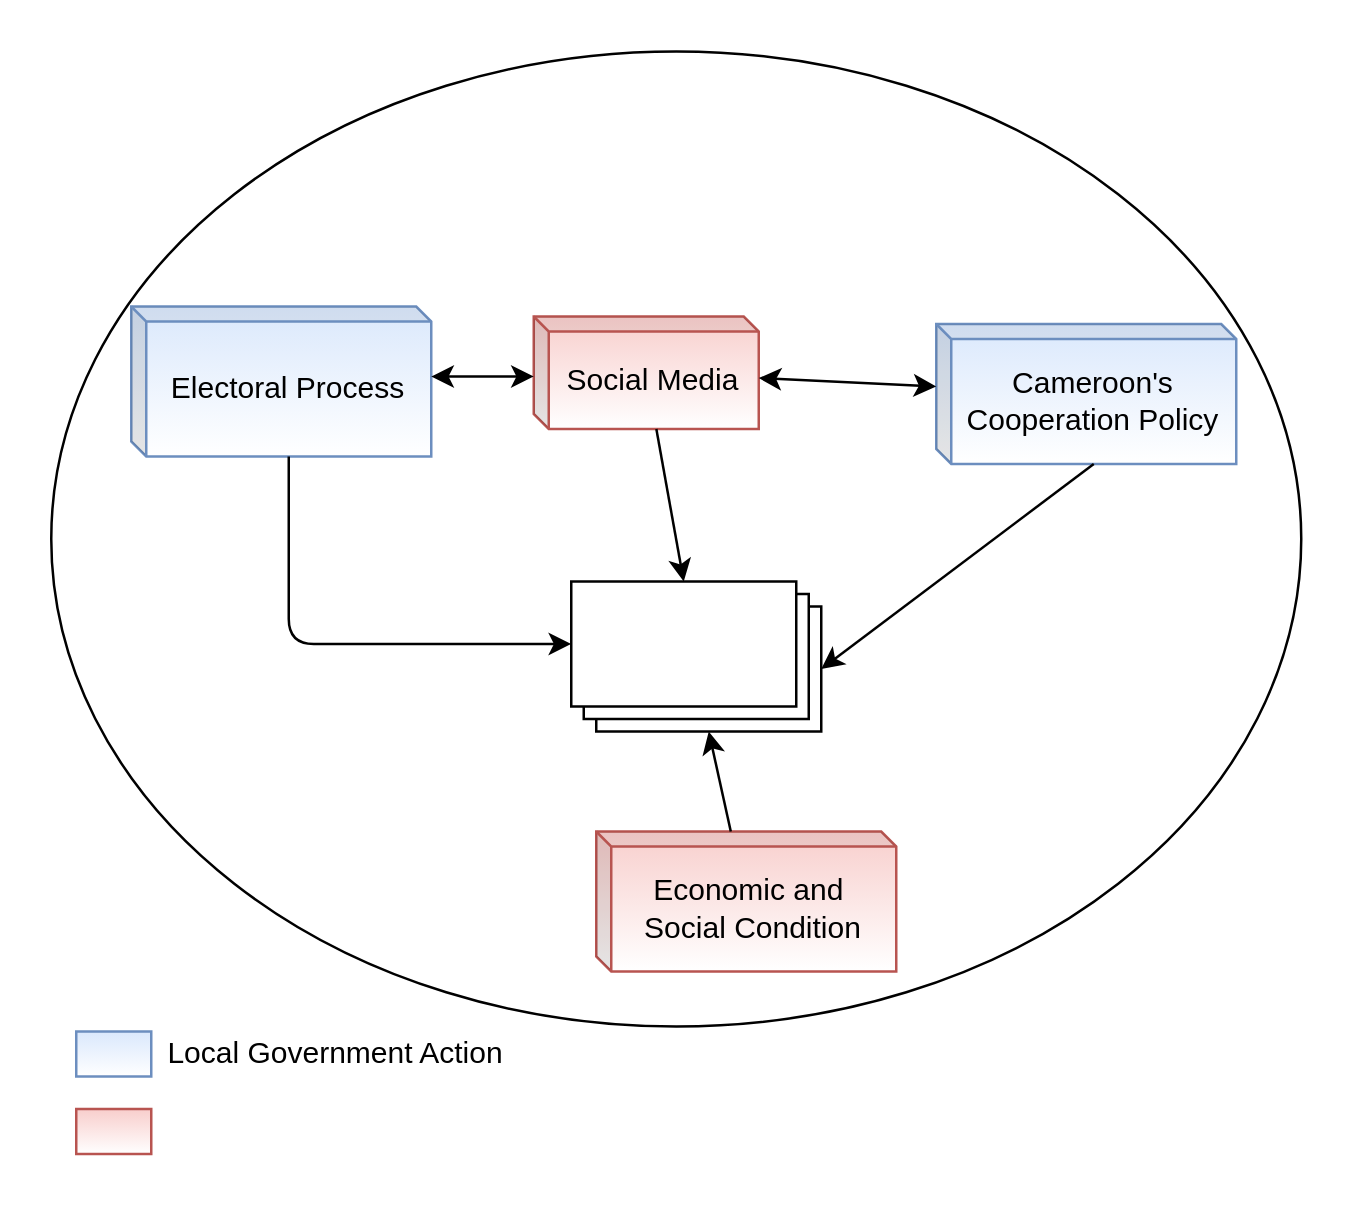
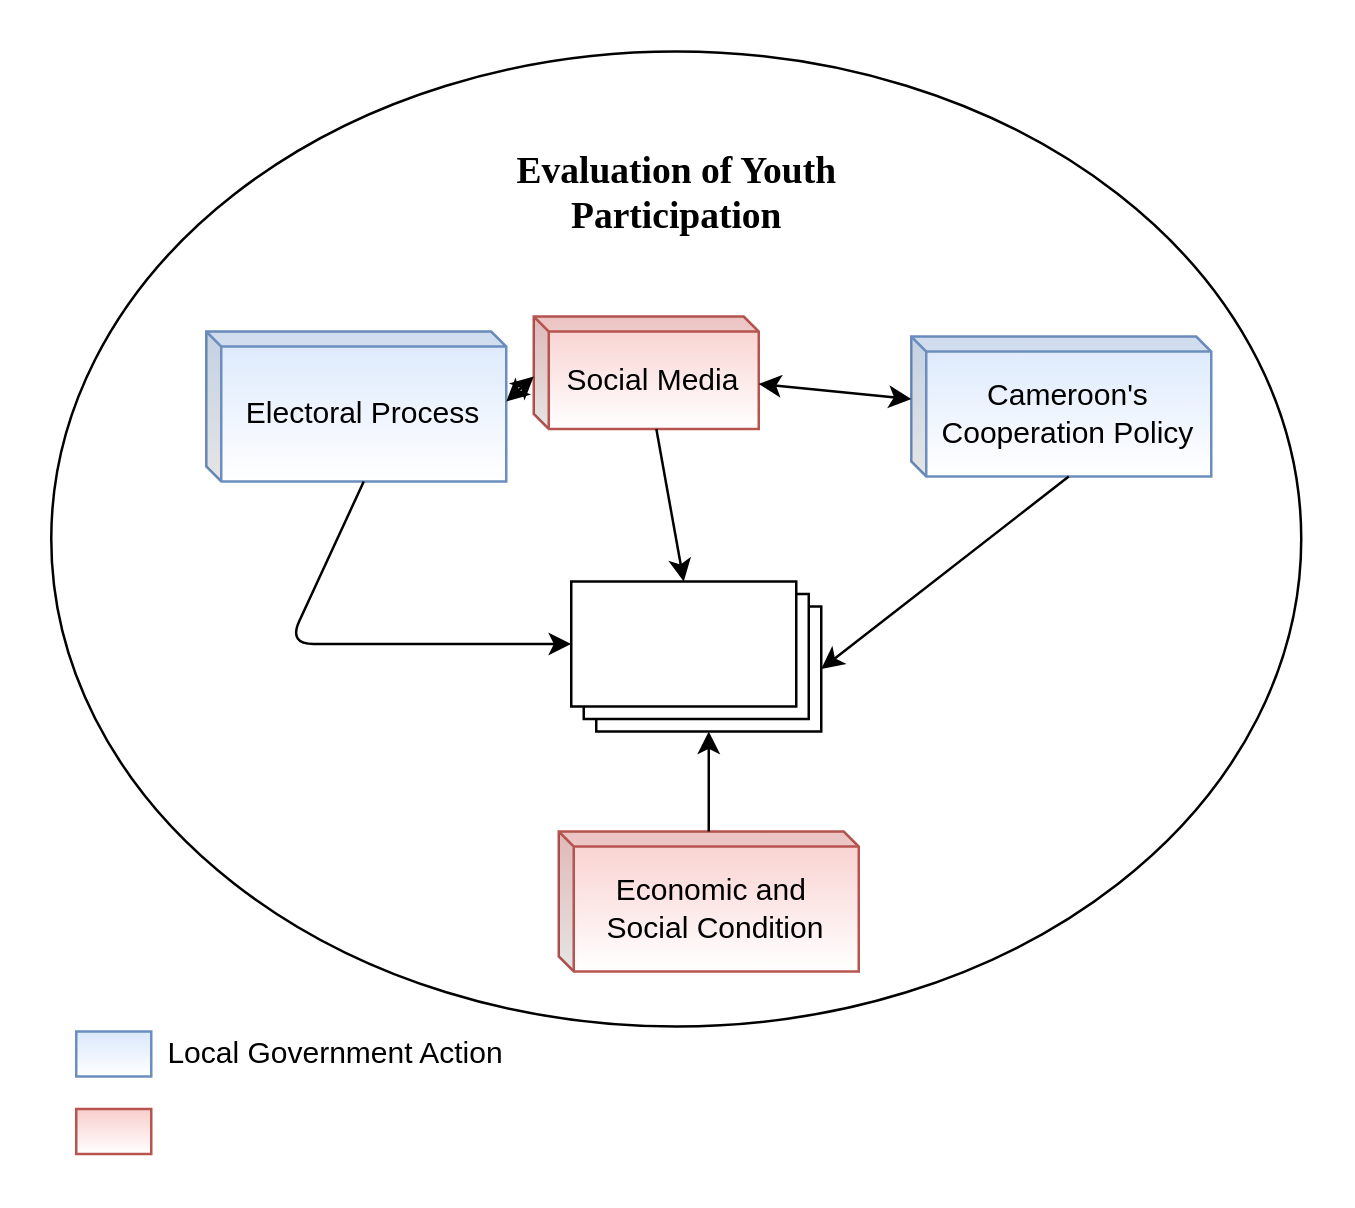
+ <mxCell id="17" value="Evaluation of Youth Participation" style="text;html=1;strokeColor=none;fillColor=none;align=center;verticalAlign=middle;whiteSpace=wrap;rounded=0;fontFamily=Verdana;fontSize=15;fontStyle=1" vertex="1" parent="1"><mxGeometry x="171.5" y="66" width="197" height="20" as="geometry" /></mxCell>
- <mxCell id="4" value="Electoral Process" style="shape=cube;whiteSpace=wrap;html=1;boundedLbl=1;backgroundOutline=1;darkOpacity=0.05;darkOpacity2=0.1;size=6;fillColor=#dae8fc;strokeColor=#6c8ebf;gradientColor=#ffffff;" vertex="1" parent="1"><mxGeometry x="52" y="122" width="120" height="60" as="geometry" /></mxCell>
+ <mxCell id="4" value="Electoral Process" style="shape=cube;whiteSpace=wrap;html=1;boundedLbl=1;backgroundOutline=1;darkOpacity=0.05;darkOpacity2=0.1;size=6;fillColor=#dae8fc;strokeColor=#6c8ebf;gradientColor=#ffffff;" vertex="1" parent="1"><mxGeometry x="82" y="132" width="120" height="60" as="geometry" /></mxCell>
- <mxCell id="7" value="Cameroon's Cooperation Policy" style="shape=cube;whiteSpace=wrap;html=1;boundedLbl=1;backgroundOutline=1;darkOpacity=0.05;darkOpacity2=0.1;size=6;fillColor=#dae8fc;strokeColor=#6c8ebf;gradientColor=#ffffff;" vertex="1" parent="1"><mxGeometry x="374" y="129" width="120" height="56" as="geometry" /></mxCell>
+ <mxCell id="7" value="Cameroon's Cooperation Policy" style="shape=cube;whiteSpace=wrap;html=1;boundedLbl=1;backgroundOutline=1;darkOpacity=0.05;darkOpacity2=0.1;size=6;fillColor=#dae8fc;strokeColor=#6c8ebf;gradientColor=#ffffff;" vertex="1" parent="1"><mxGeometry x="364" y="134" width="120" height="56" as="geometry" /></mxCell>
- <mxCell id="12" value="Economic and&amp;nbsp; Social Condition" style="shape=cube;whiteSpace=wrap;html=1;boundedLbl=1;backgroundOutline=1;darkOpacity=0.05;darkOpacity2=0.1;size=6;fillColor=#f8cecc;strokeColor=#b85450;gradientColor=#ffffff;" vertex="1" parent="1"><mxGeometry x="238" y="332" width="120" height="56" as="geometry" /></mxCell>
+ <mxCell id="12" value="Economic and&amp;nbsp; Social Condition" style="shape=cube;whiteSpace=wrap;html=1;boundedLbl=1;backgroundOutline=1;darkOpacity=0.05;darkOpacity2=0.1;size=6;fillColor=#f8cecc;strokeColor=#b85450;gradientColor=#ffffff;" vertex="1" parent="1"><mxGeometry x="223" y="332" width="120" height="56" as="geometry" /></mxCell>
